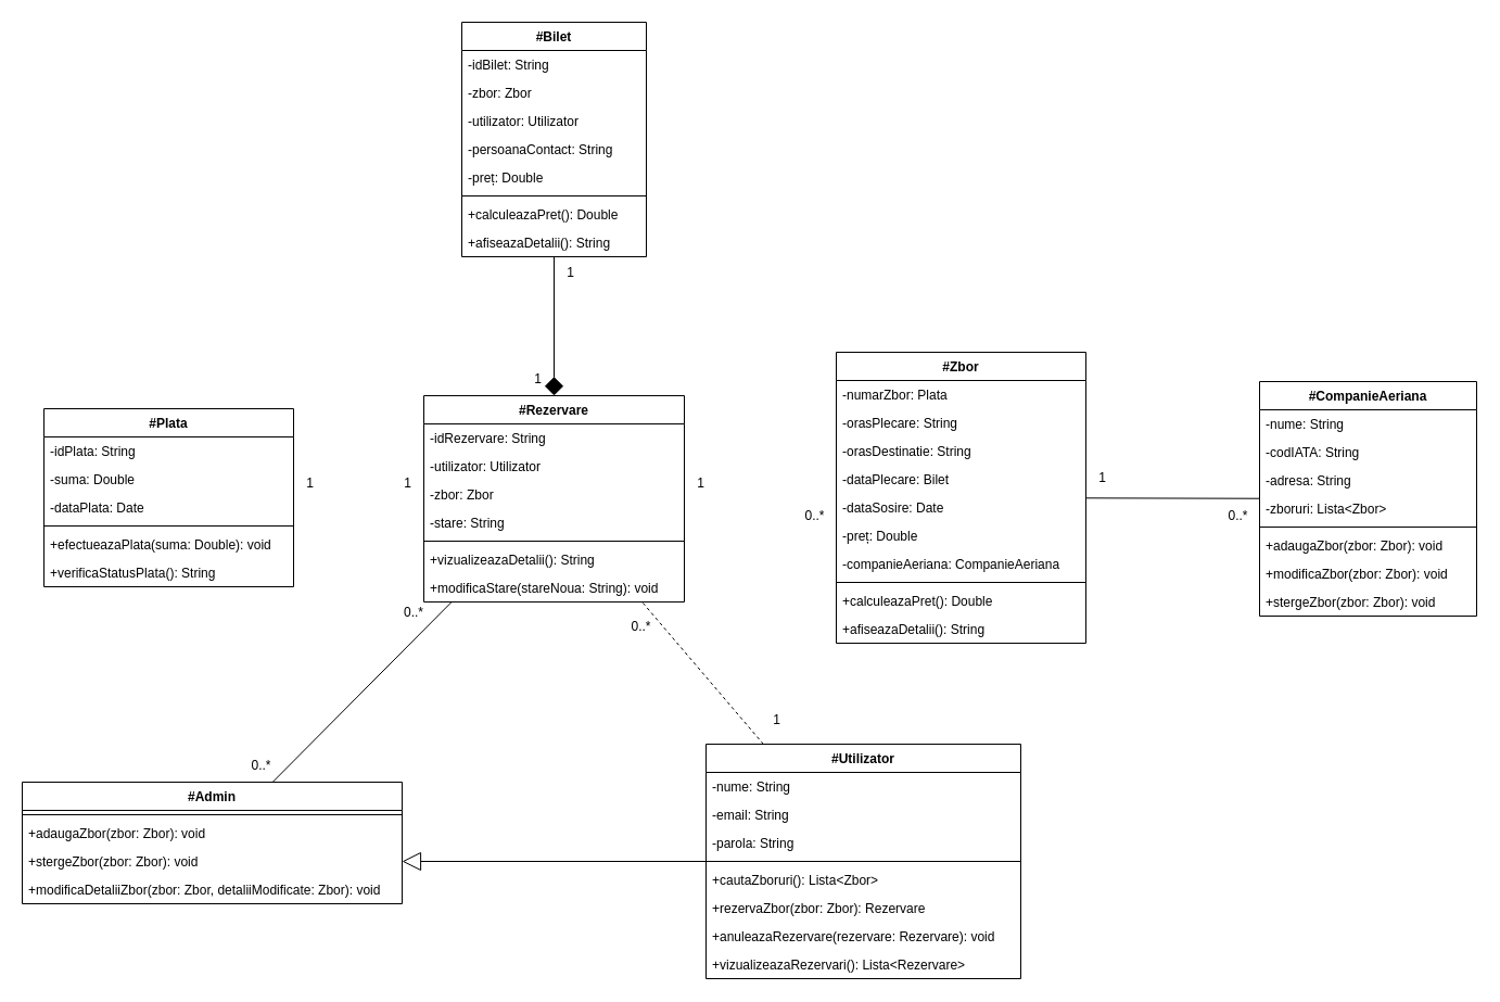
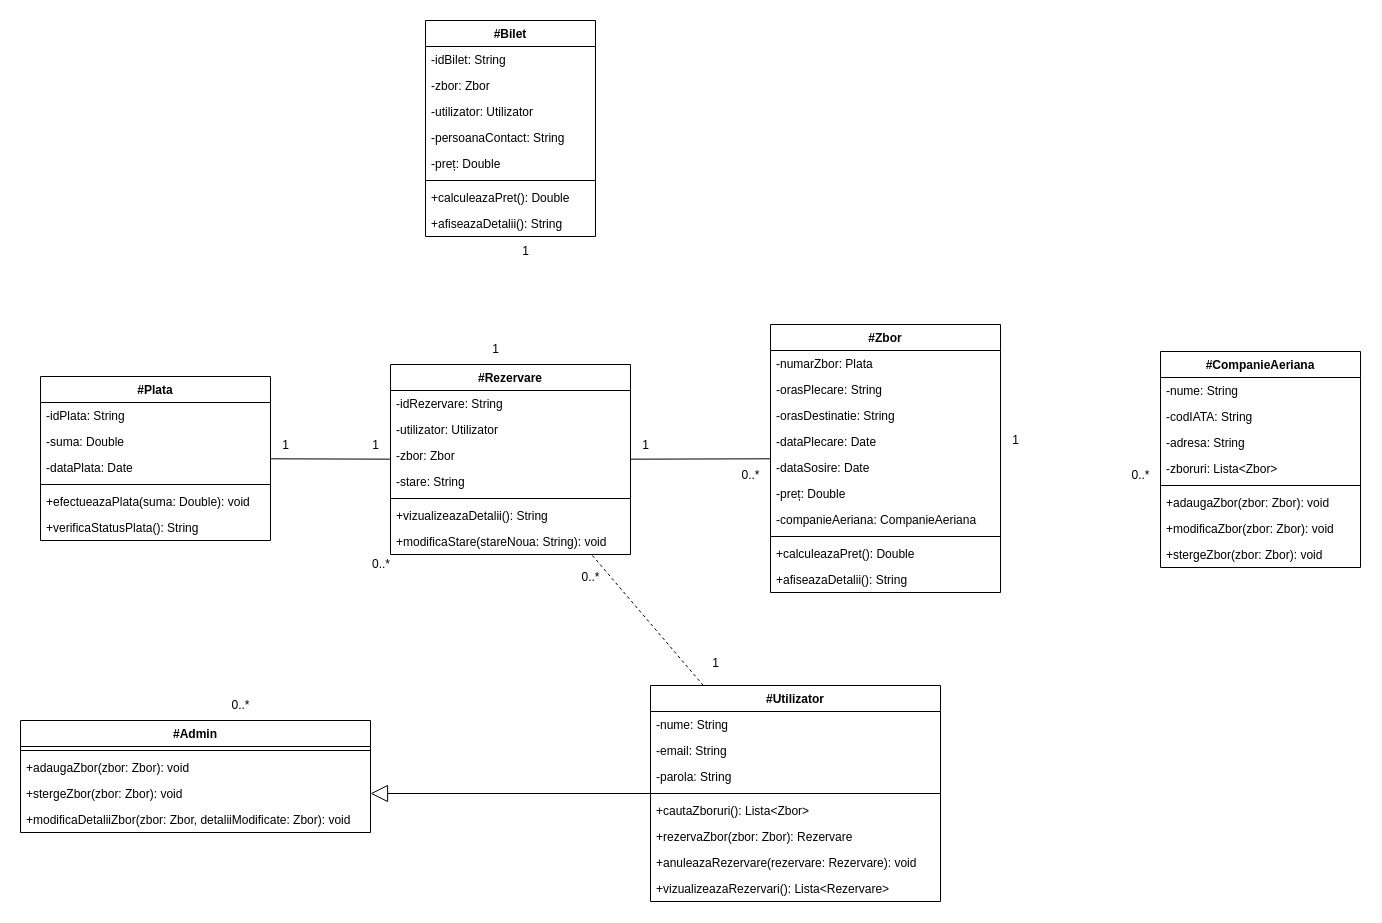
- <mxCell id="57" style="edgeStyle=none;html=1;startArrow=diamond;startFill=1;startSize=15;endSize=12;endArrow=none;endFill=0;" edge="1" parent="1" source="58" target="25"><mxGeometry relative="1" as="geometry" /></mxCell>
- <mxCell id="48" value="-dataPlecare: Bilet" style="text;strokeColor=none;fillColor=none;align=left;verticalAlign=top;spacingLeft=4;spacingRight=4;overflow=hidden;rotatable=0;points=[[0,0.5],[1,0.5]];portConstraint=eastwest;" vertex="1" parent="44"><mxGeometry y="104" width="230" height="26" as="geometry" /></mxCell>
+ <mxCell id="48" value="-dataPlecare: Date" style="text;strokeColor=none;fillColor=none;align=left;verticalAlign=top;spacingLeft=4;spacingRight=4;overflow=hidden;rotatable=0;points=[[0,0.5],[1,0.5]];portConstraint=eastwest;" vertex="1" parent="44"><mxGeometry y="104" width="230" height="26" as="geometry" /></mxCell>
+ <mxCell id="55" style="edgeStyle=none;html=1;verticalAlign=top;endSize=10;endArrow=none;endFill=0;" edge="1" parent="1" source="58" target="18"><mxGeometry relative="1" as="geometry" /></mxCell>
+ <mxCell id="56" style="edgeStyle=none;html=1;endSize=10;endArrow=none;endFill=0;" edge="1" parent="1" source="58" target="44"><mxGeometry relative="1" as="geometry" /></mxCell>
- <mxCell id="43" style="edgeStyle=none;html=1;endSize=10;endArrow=none;endFill=0;" edge="1" parent="1" source="44" target="34"><mxGeometry relative="1" as="geometry" /></mxCell>
- <mxCell id="12" style="edgeStyle=none;html=1;endSize=10;endArrow=none;endFill=0;" edge="1" parent="1" source="13" target="58"><mxGeometry relative="1" as="geometry" /></mxCell>
